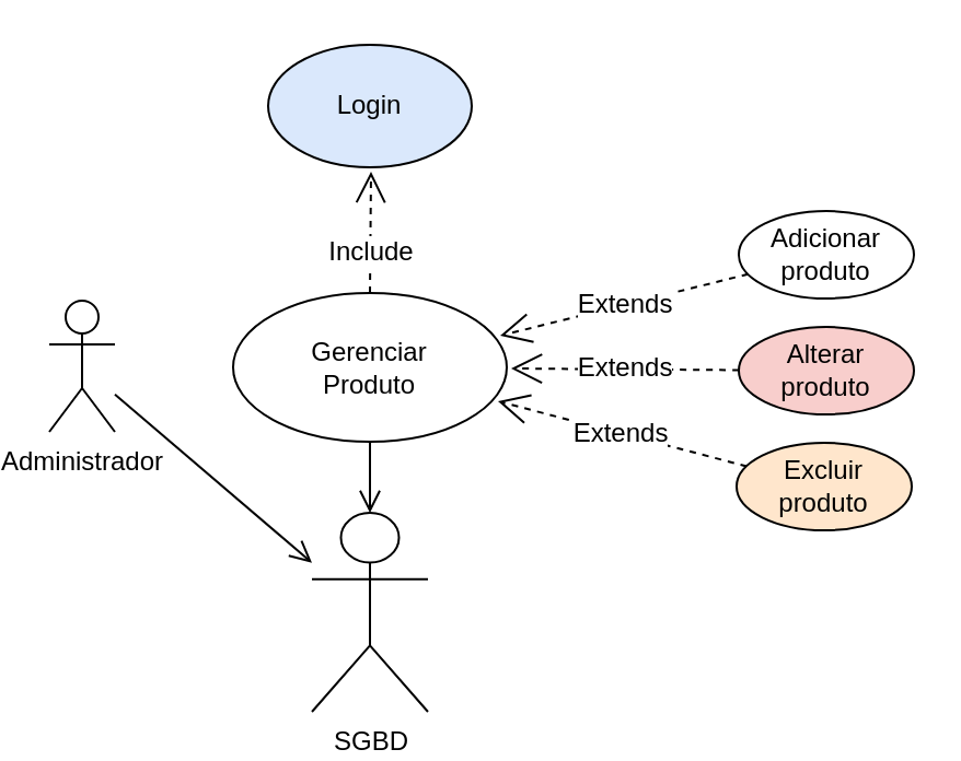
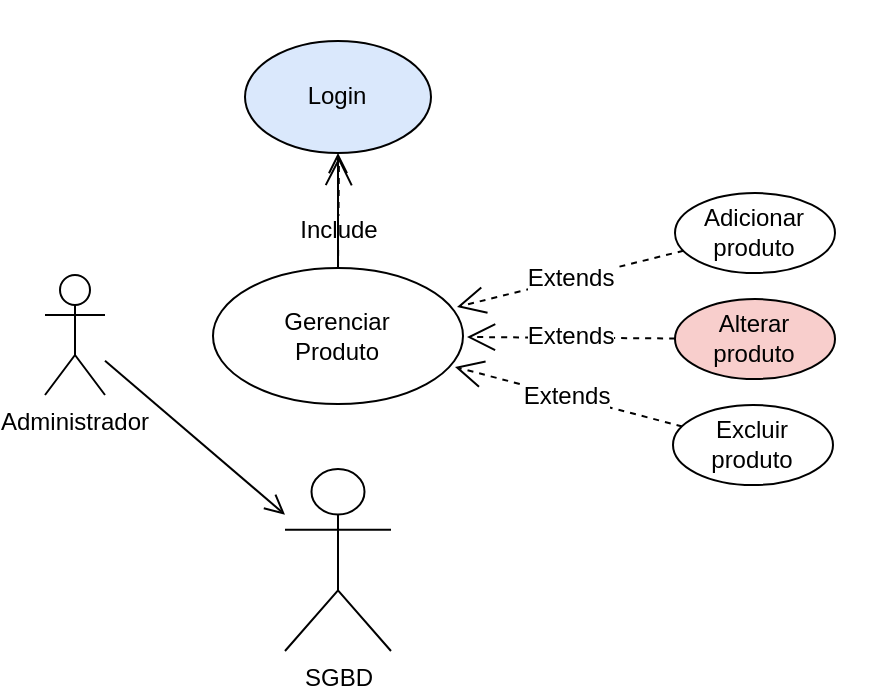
- <mxCell id="13" value="" style="endArrow=open;html=1;rounded=0;fontSize=12;startSize=8;endSize=8;endFill=0;" parent="1" source="5" target="3" edge="1"><mxGeometry relative="1" as="geometry"><mxPoint x="555" y="54" as="sourcePoint" /><mxPoint x="1001" y="95" as="targetPoint" /></mxGeometry></mxCell>
+ <mxCell id="13" value="" style="endArrow=open;html=1;rounded=0;fontSize=12;startSize=8;endSize=8;endFill=0;" parent="1" source="5" target="4" edge="1"><mxGeometry relative="1" as="geometry"><mxPoint x="555" y="54" as="sourcePoint" /><mxPoint x="1001" y="95" as="targetPoint" /></mxGeometry></mxCell>
- <mxCell id="11" value="Excluir&lt;div&gt;&lt;span style=&quot;background-color: initial;&quot;&gt;produto&lt;/span&gt;&lt;/div&gt;" style="ellipse;whiteSpace=wrap;html=1;rotation=0;fillColor=#ffe6cc;" parent="1" vertex="1"><mxGeometry x="334" y="202" width="80" height="40" as="geometry" /></mxCell>
+ <mxCell id="11" value="Excluir&lt;div&gt;&lt;span style=&quot;background-color: initial;&quot;&gt;produto&lt;/span&gt;&lt;/div&gt;" style="ellipse;whiteSpace=wrap;html=1;rotation=0;" parent="1" vertex="1"><mxGeometry x="334" y="202" width="80" height="40" as="geometry" /></mxCell>
